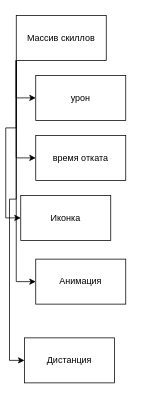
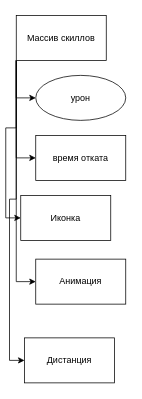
- <mxCell id="8" value="урон" style="rounded=0;whiteSpace=wrap;html=1;" vertex="1" parent="1"><mxGeometry x="46" y="100" width="120" height="60" as="geometry" /></mxCell>
+ <mxCell id="8" value="урон" style="ellipse;whiteSpace=wrap;html=1;" vertex="1" parent="1"><mxGeometry x="46" y="100" width="120" height="60" as="geometry" /></mxCell>
